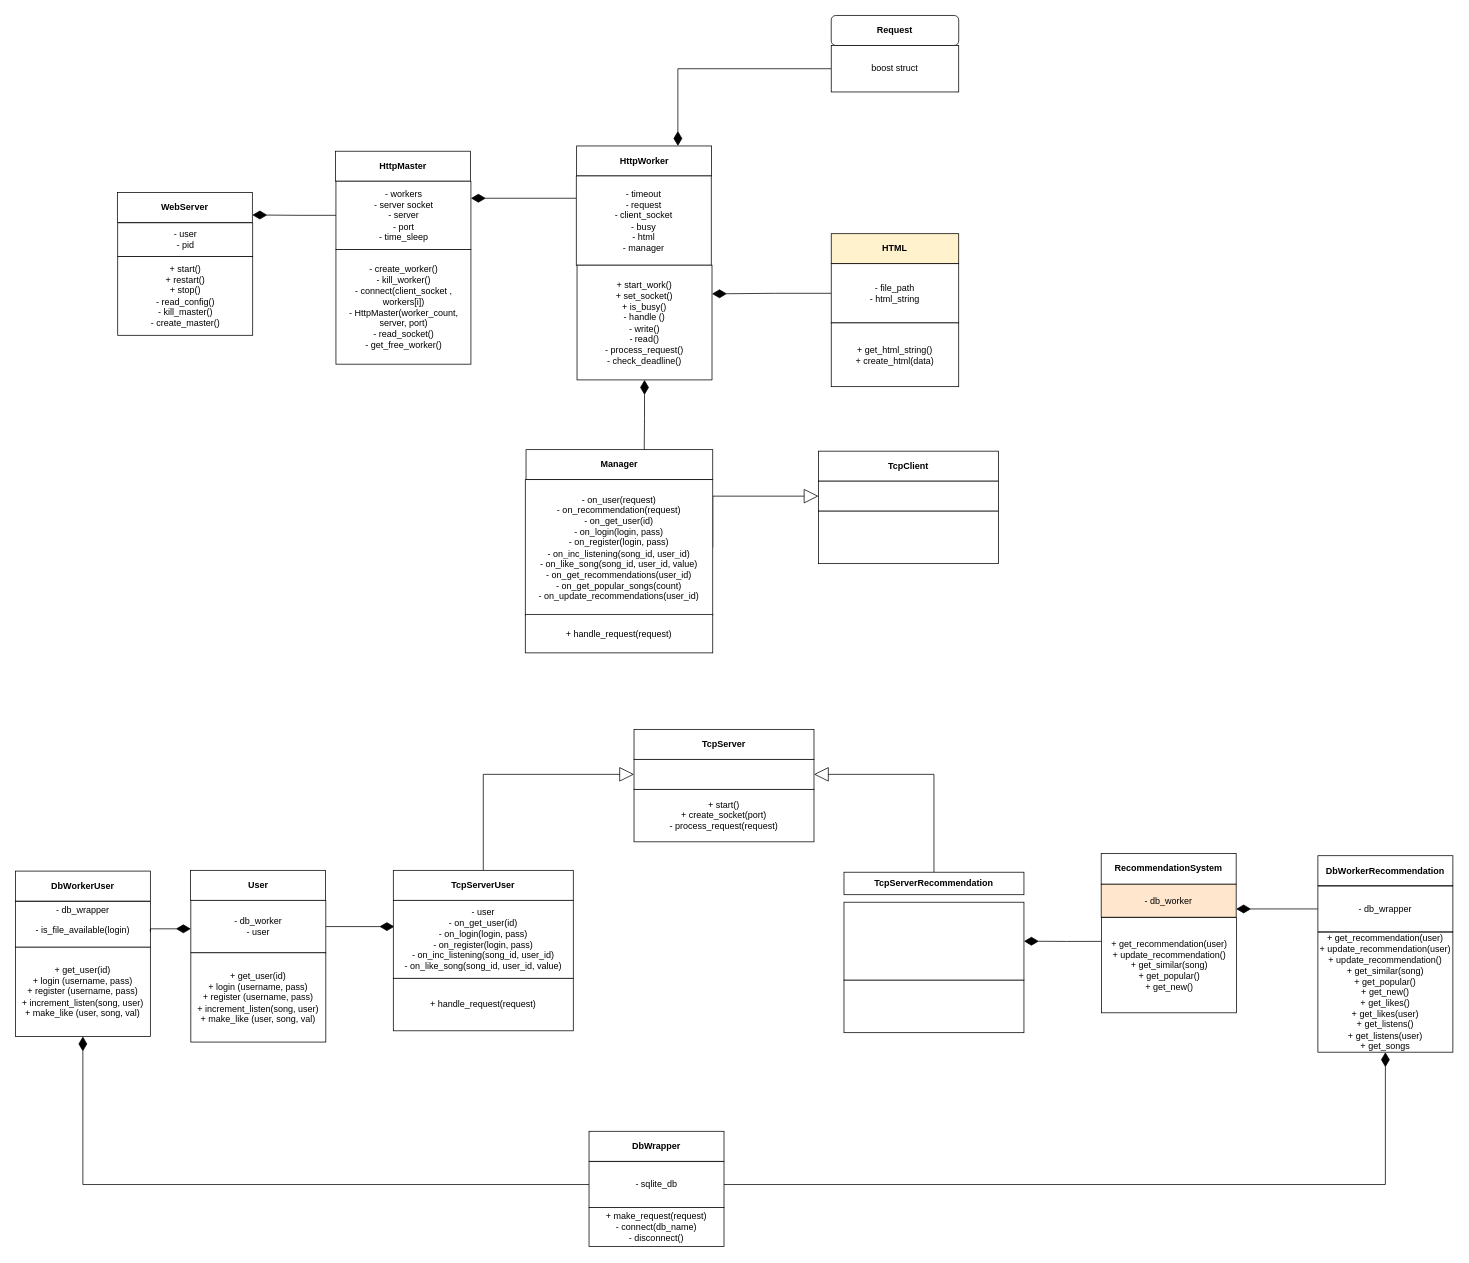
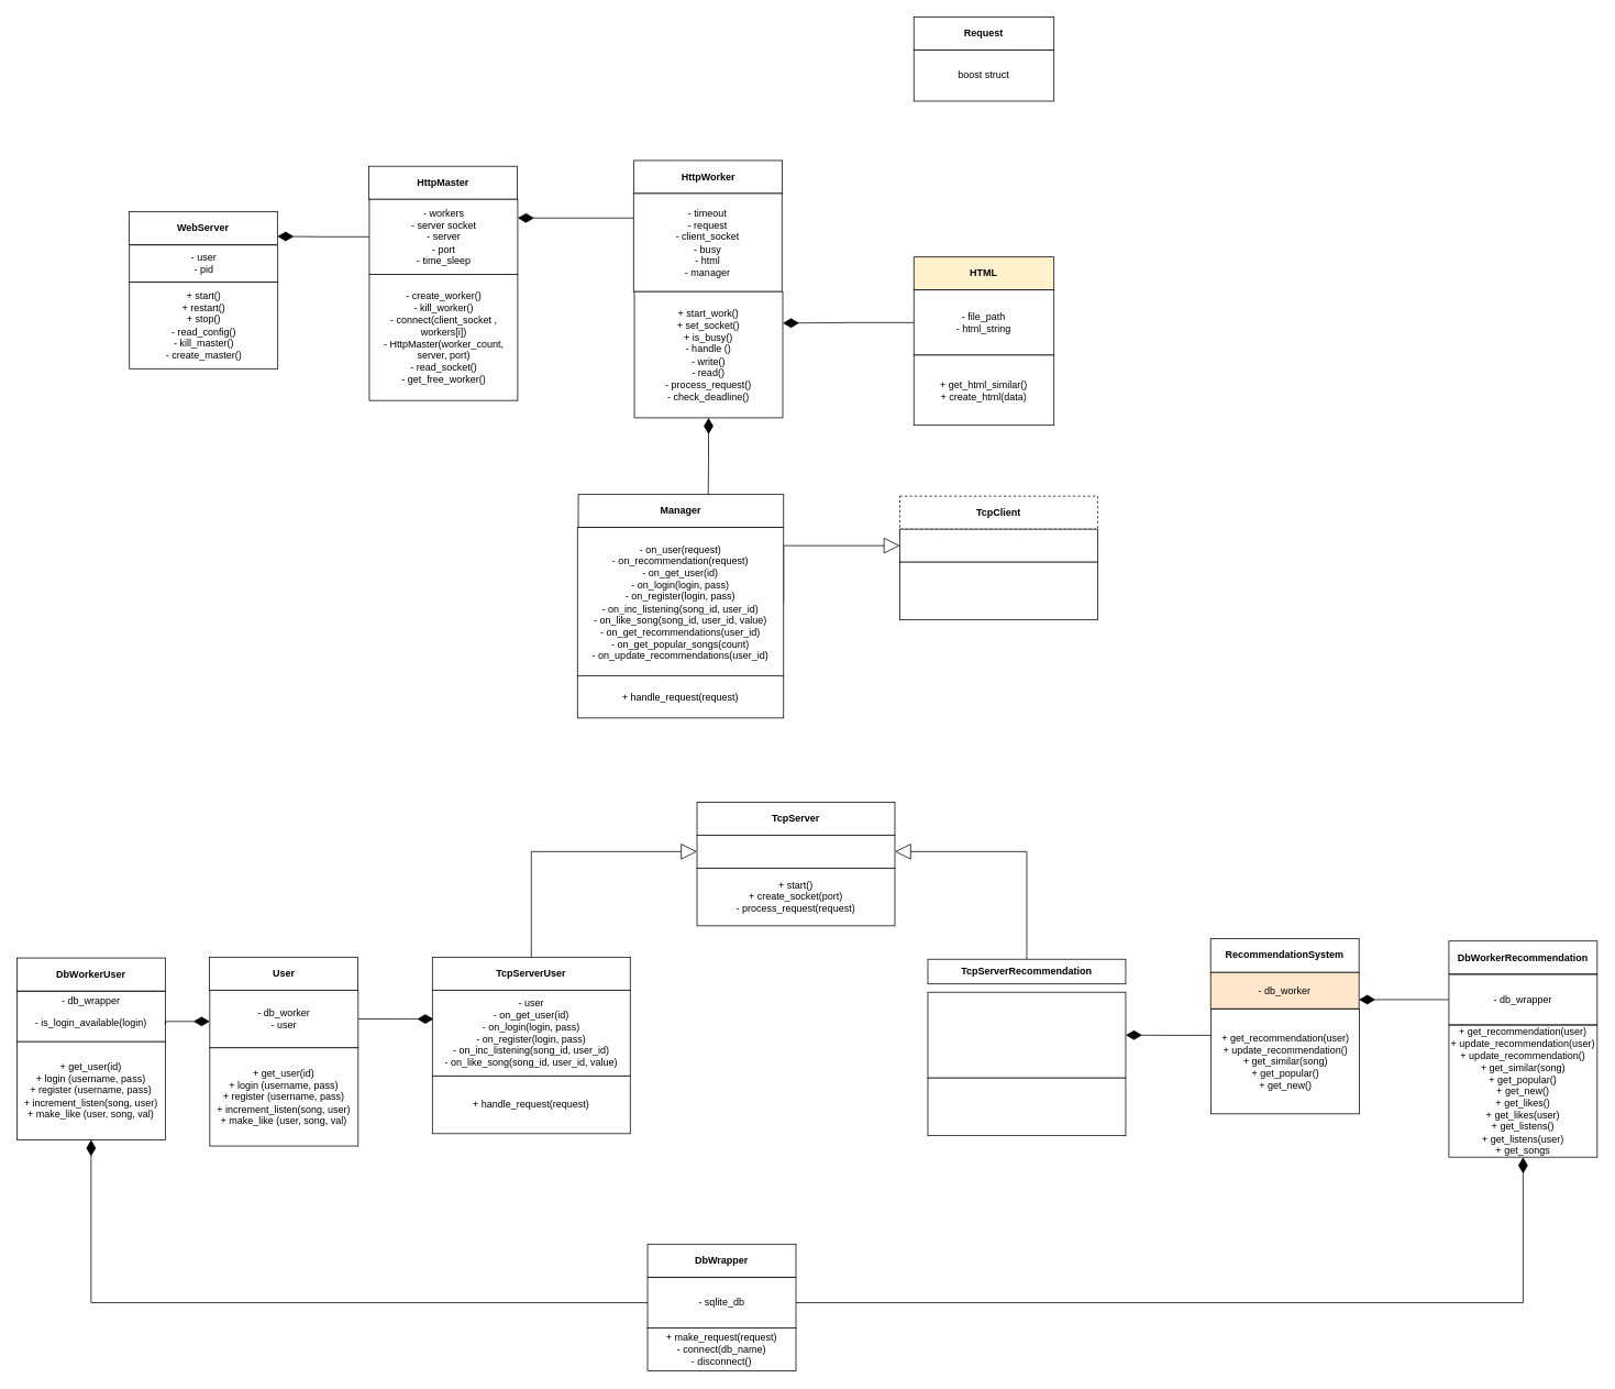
- <mxCell id="22" value="&lt;b&gt;Request&lt;/b&gt;" style="whiteSpace=wrap;html=1;rounded=1;" parent="1" vertex="1"><mxGeometry x="1108" y="20" width="170" height="40" as="geometry" /></mxCell>
+ <mxCell id="22" value="&lt;b&gt;Request&lt;/b&gt;" style="rounded=0;whiteSpace=wrap;html=1;" parent="1" vertex="1"><mxGeometry x="1108" y="20" width="170" height="40" as="geometry" /></mxCell>
- <mxCell id="23" style="edgeStyle=orthogonalEdgeStyle;rounded=0;orthogonalLoop=1;jettySize=auto;html=1;exitX=0;exitY=0.5;exitDx=0;exitDy=0;entryX=0.75;entryY=0;entryDx=0;entryDy=0;endArrow=diamondThin;endFill=1;endSize=17;" edge="1" parent="1" source="24" target="13"><mxGeometry relative="1" as="geometry" /></mxCell>
- <mxCell id="21" value="&lt;div&gt;&lt;span&gt;+ get_html_string()&lt;/span&gt;&lt;br&gt;&lt;/div&gt;&lt;div&gt;+ create_html(data)&lt;/div&gt;" style="rounded=0;whiteSpace=wrap;html=1;" parent="1" vertex="1"><mxGeometry x="1108" y="430" width="170" height="85" as="geometry" /></mxCell>
+ <mxCell id="21" value="&lt;div&gt;&lt;span&gt;+ get_html_similar()&lt;/span&gt;&lt;br&gt;&lt;/div&gt;&lt;div&gt;+ create_html(data)&lt;/div&gt;" style="rounded=0;whiteSpace=wrap;html=1;" parent="1" vertex="1"><mxGeometry x="1108" y="430" width="170" height="85" as="geometry" /></mxCell>
- <mxCell id="46" value="&lt;b&gt;TcpClient&lt;/b&gt;" style="rounded=0;whiteSpace=wrap;html=1;" vertex="1" parent="1"><mxGeometry x="1091" y="601" width="240" height="40" as="geometry" /></mxCell>
+ <mxCell id="46" value="&lt;b&gt;TcpClient&lt;/b&gt;" style="rounded=0;whiteSpace=wrap;html=1;dashed=1;" vertex="1" parent="1"><mxGeometry x="1091" y="601" width="240" height="40" as="geometry" /></mxCell>
- <mxCell id="35" value="&lt;span style=&quot;background-color: rgb(255 , 255 , 255)&quot;&gt;- db_wrapper&lt;br&gt;&lt;/span&gt;&lt;pre&gt;&lt;span style=&quot;background-color: rgb(255 , 255 , 255)&quot;&gt;&lt;font face=&quot;Helvetica&quot;&gt;- is_file_available(login)&lt;/font&gt;&lt;/span&gt;&lt;/pre&gt;" style="rounded=0;whiteSpace=wrap;html=1;" parent="1" vertex="1"><mxGeometry x="20" y="1201.5" width="180" height="61" as="geometry" /></mxCell>
+ <mxCell id="35" value="&lt;span style=&quot;background-color: rgb(255 , 255 , 255)&quot;&gt;- db_wrapper&lt;br&gt;&lt;/span&gt;&lt;pre&gt;&lt;span style=&quot;background-color: rgb(255 , 255 , 255)&quot;&gt;&lt;font face=&quot;Helvetica&quot;&gt;- is_login_available(login)&lt;/font&gt;&lt;/span&gt;&lt;/pre&gt;" style="rounded=0;whiteSpace=wrap;html=1;" parent="1" vertex="1"><mxGeometry x="20" y="1201.5" width="180" height="61" as="geometry" /></mxCell>
